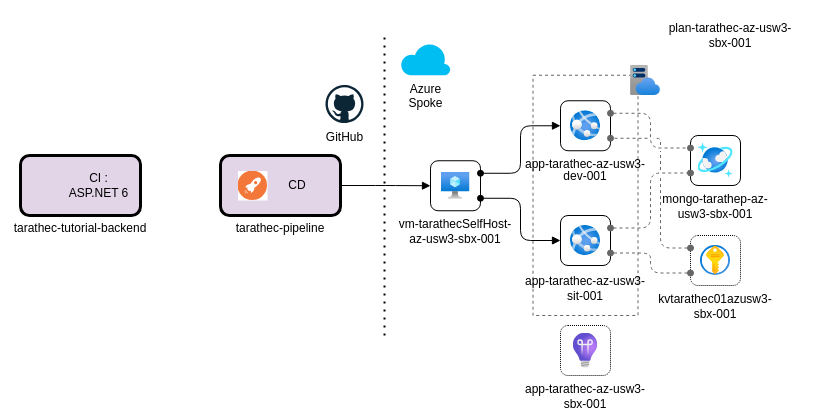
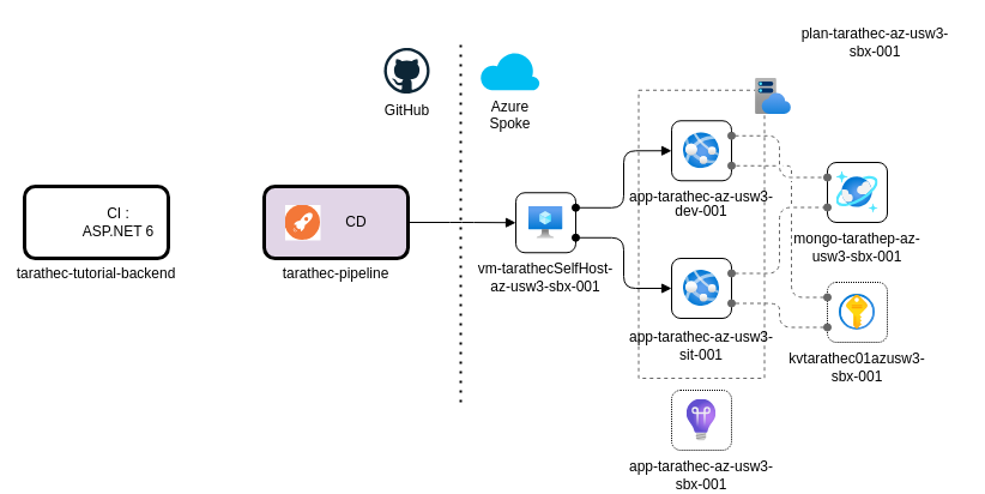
- <mxCell id="16" value="GitHub" style="dashed=0;outlineConnect=0;html=1;align=center;labelPosition=center;verticalLabelPosition=bottom;verticalAlign=top;shape=mxgraph.weblogos.github" parent="1" vertex="1"><mxGeometry x="325" y="84.5" width="38" height="38" as="geometry" /></mxCell>
+ <mxCell id="16" value="GitHub" style="dashed=0;outlineConnect=0;html=1;align=center;labelPosition=center;verticalLabelPosition=bottom;verticalAlign=top;shape=mxgraph.weblogos.github" parent="1" vertex="1"><mxGeometry x="320" y="39.5" width="38" height="38" as="geometry" /></mxCell>
- <mxCell id="3" value="tarathec-tutorial-backend" style="rounded=1;whiteSpace=wrap;html=1;verticalAlign=bottom;spacing=-20;strokeWidth=3;sketch=0;shadow=0;fillColor=#e1d5e7;" parent="1" vertex="1"><mxGeometry x="20" y="155" width="120" height="60" as="geometry" /></mxCell>
+ <mxCell id="3" value="tarathec-tutorial-backend" style="rounded=1;whiteSpace=wrap;html=1;verticalAlign=bottom;spacing=-20;strokeWidth=3;sketch=0;shadow=0;" parent="1" vertex="1"><mxGeometry x="20" y="155" width="120" height="60" as="geometry" /></mxCell>
